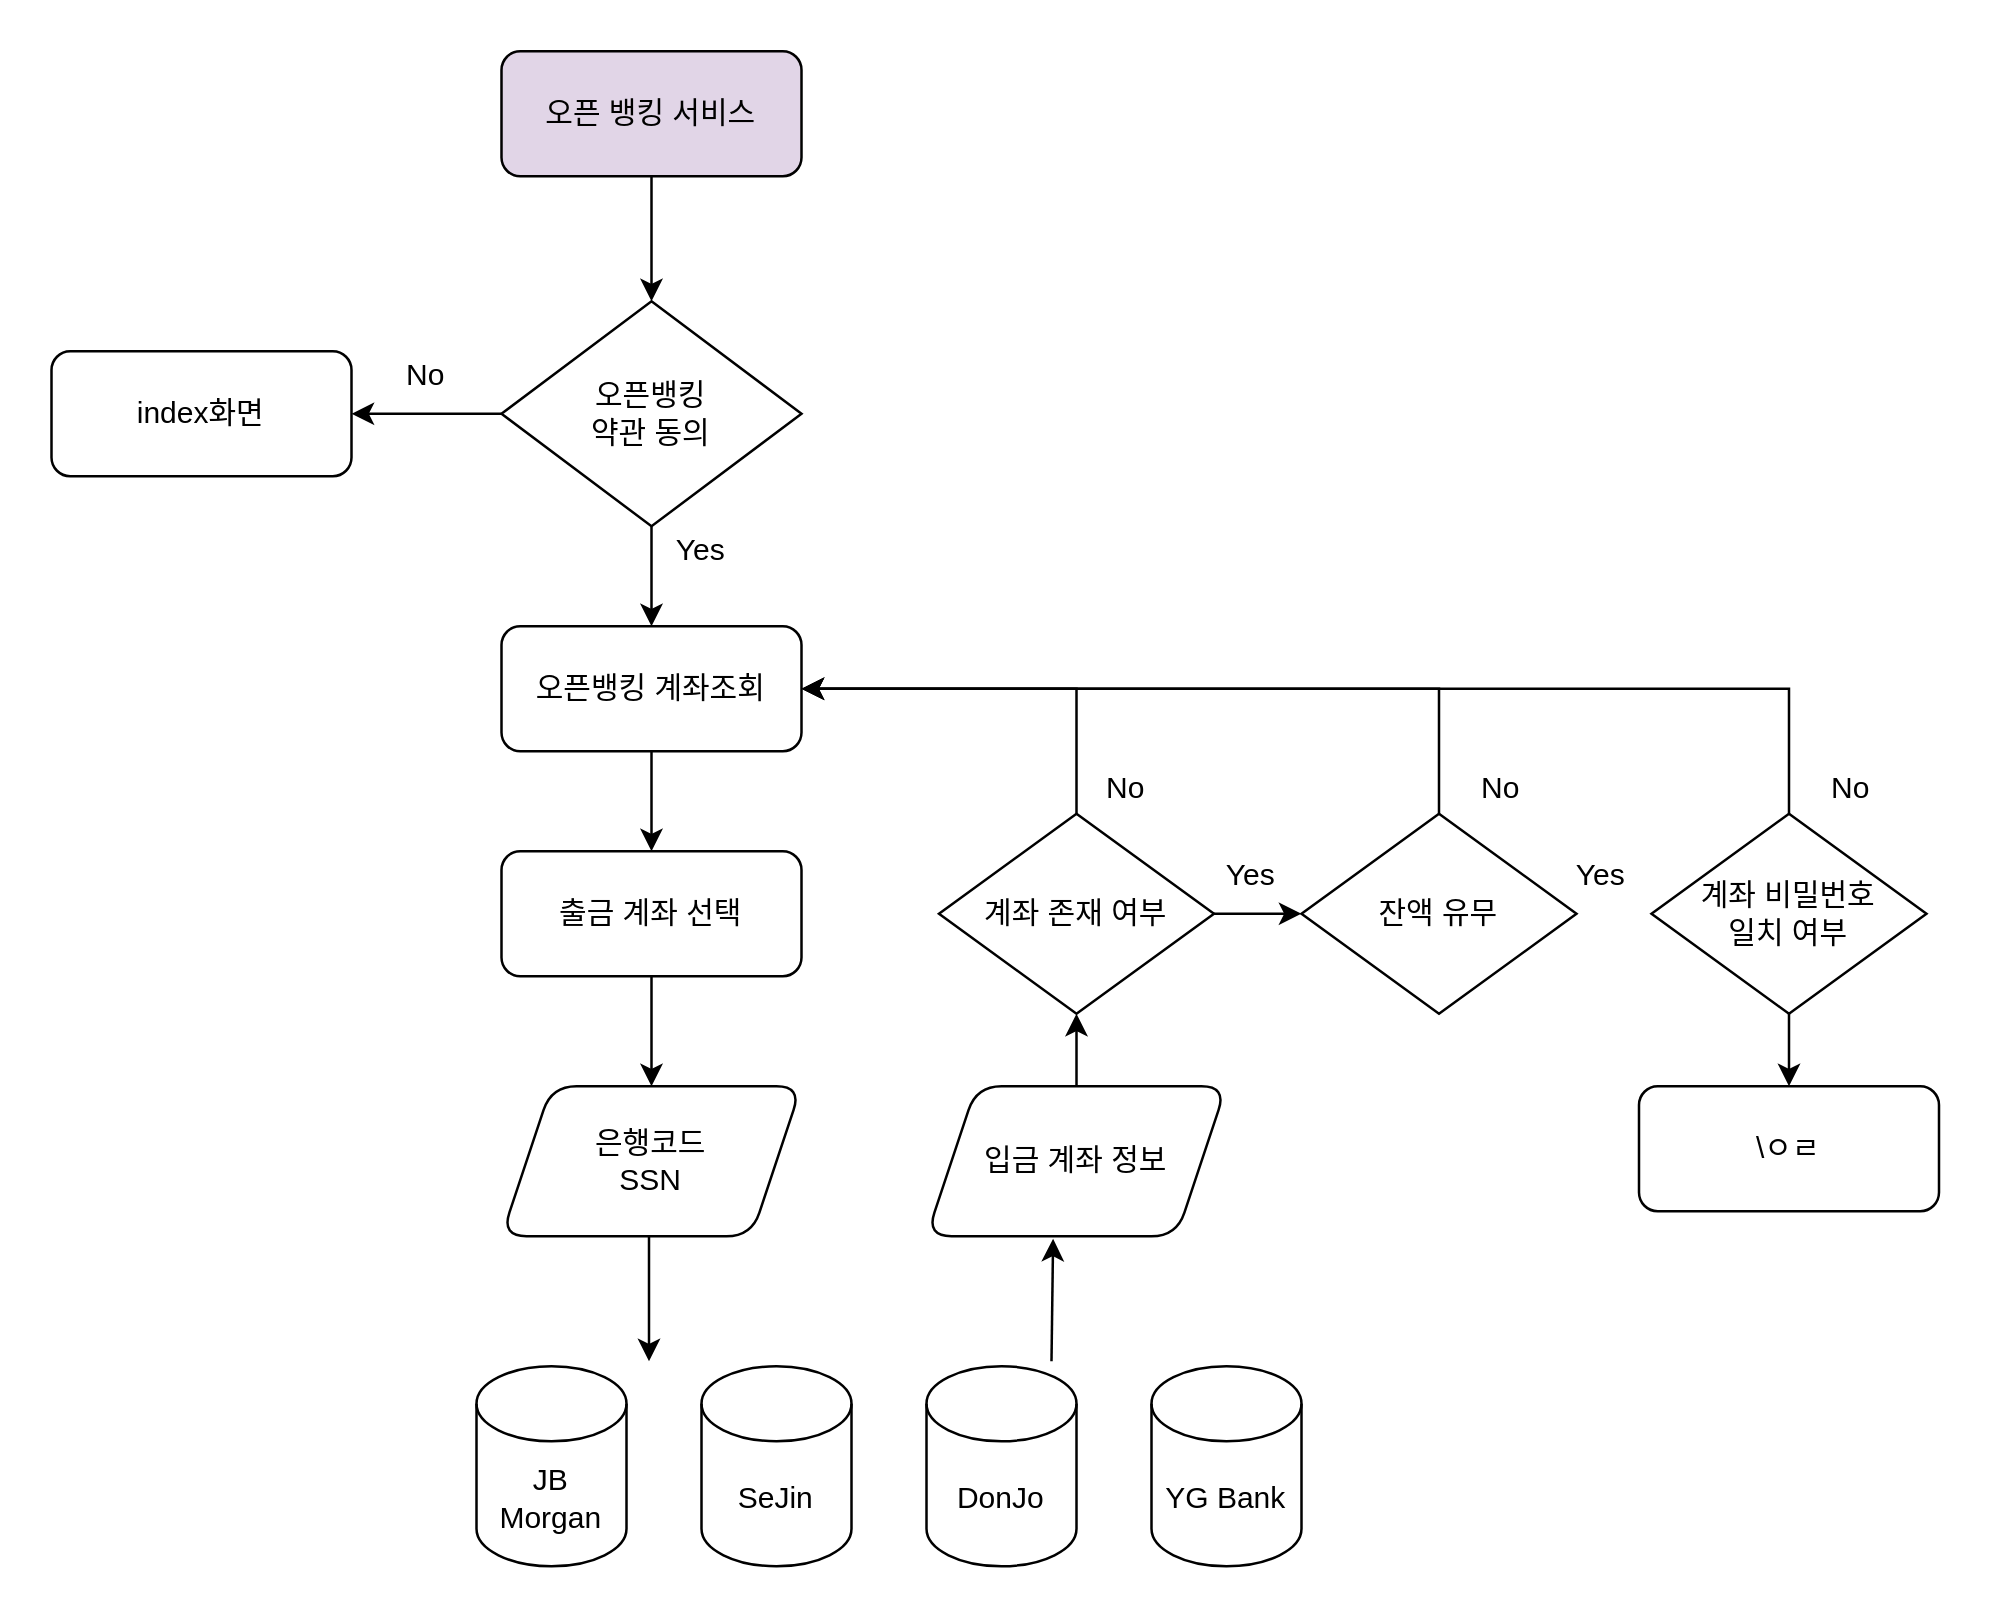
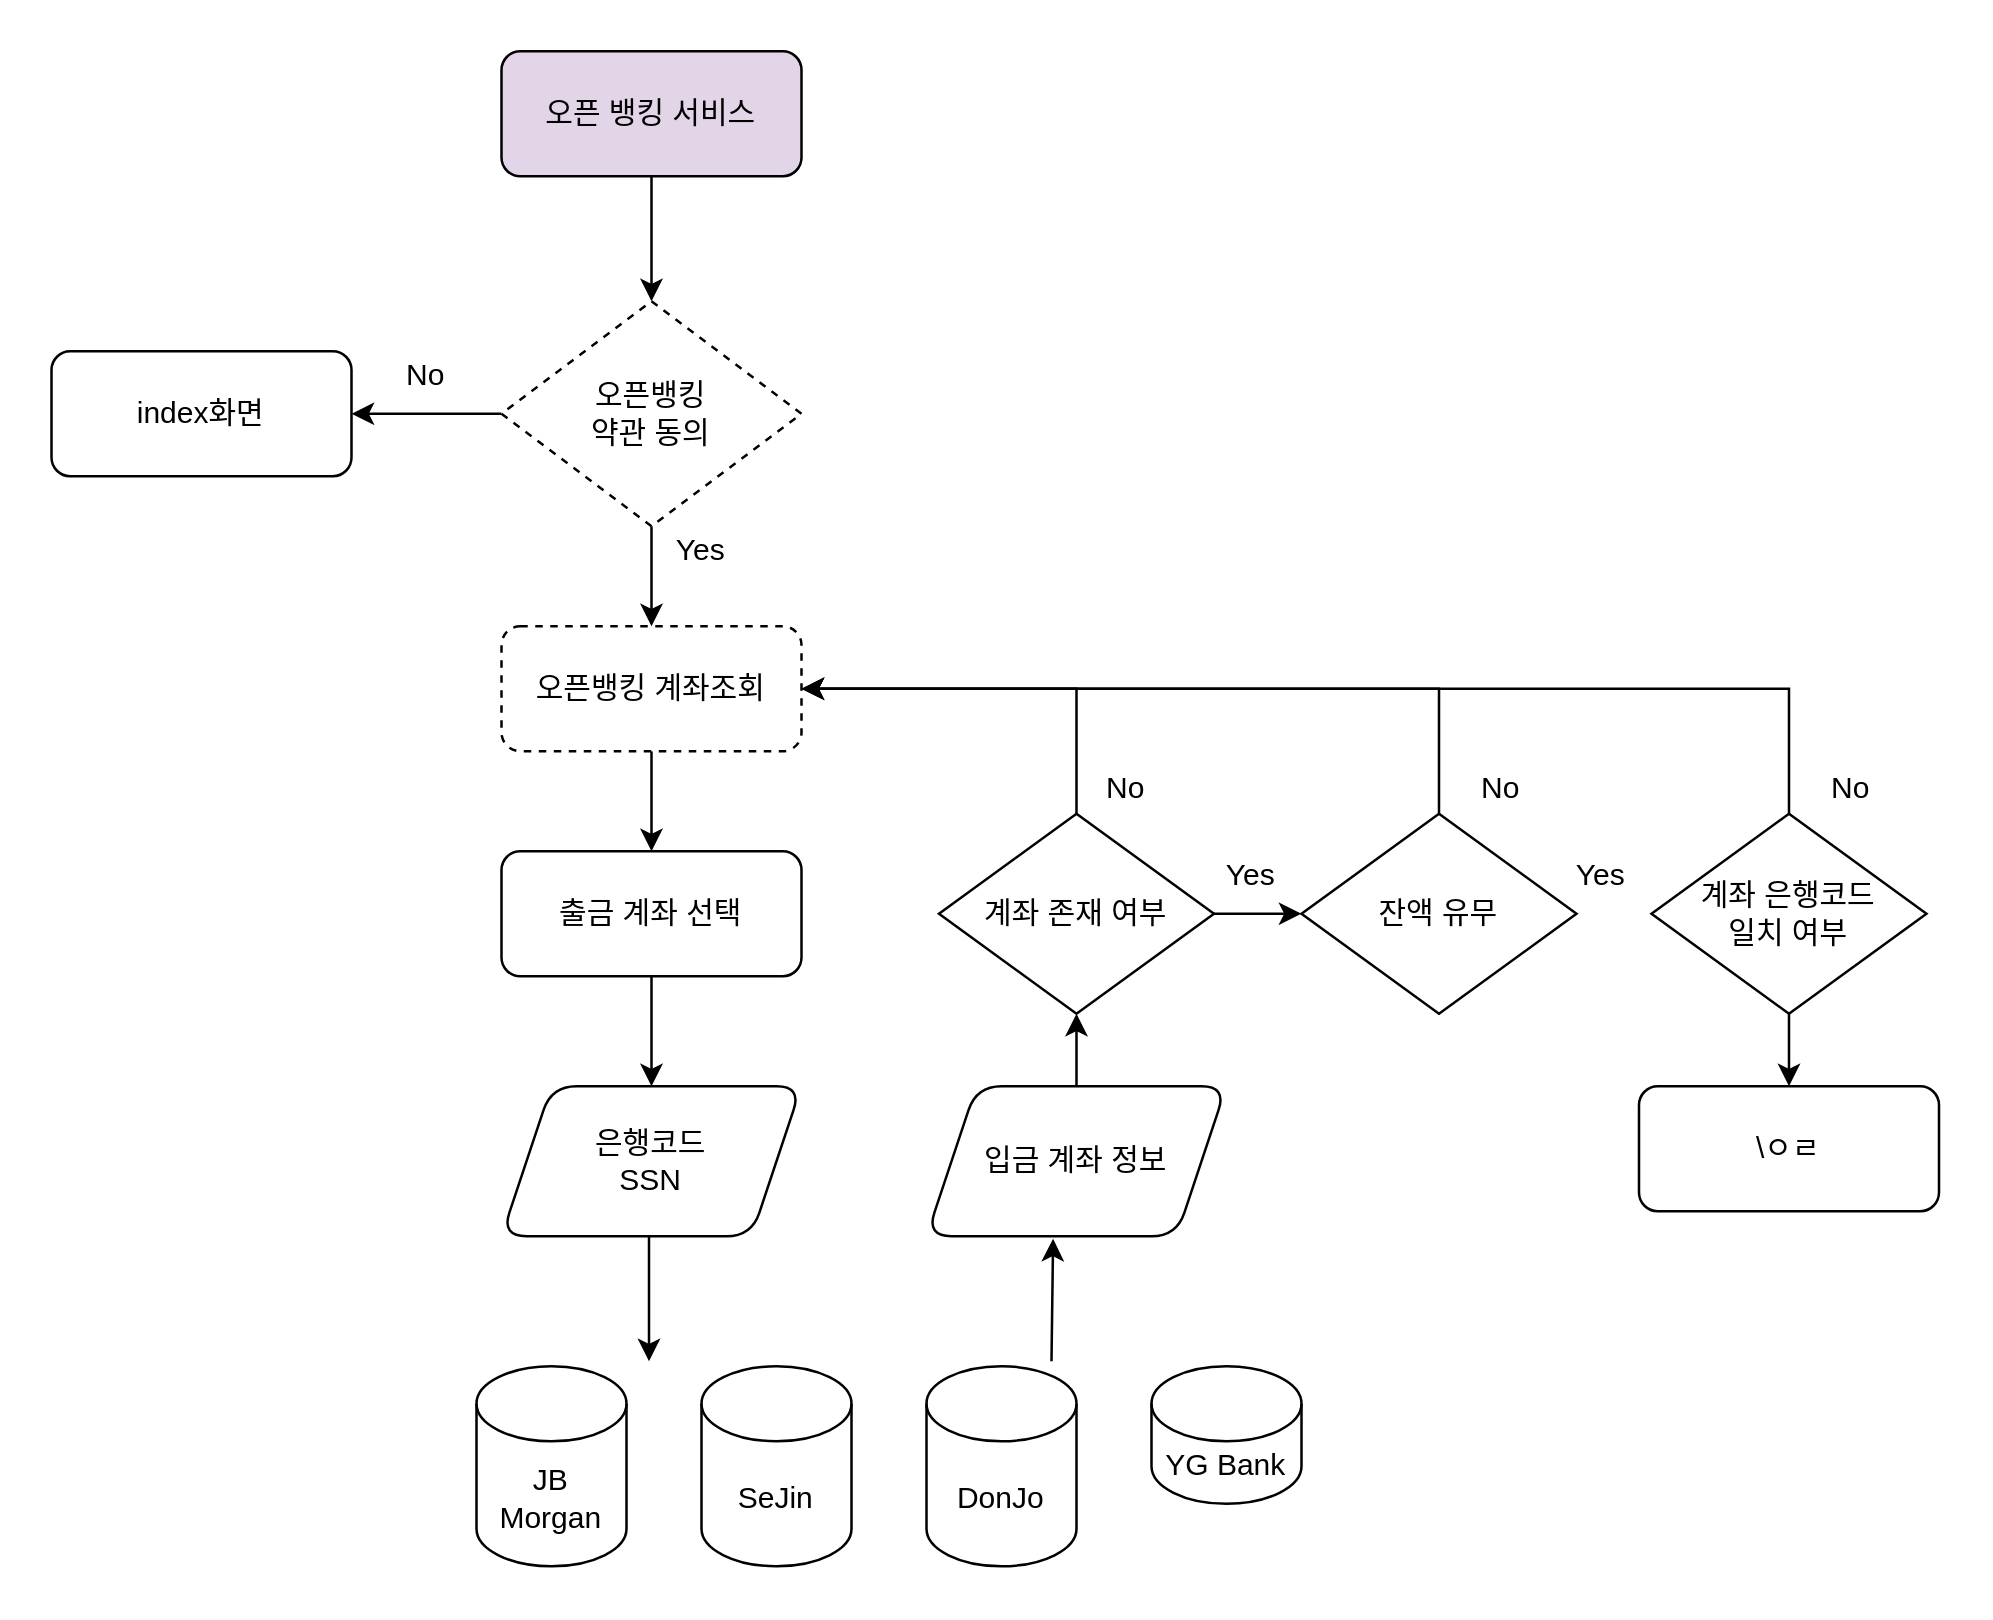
- <mxCell id="6" value="오픈뱅킹 &lt;br&gt;약관 동의" style="rhombus;whiteSpace=wrap;html=1;" vertex="1" parent="1"><mxGeometry x="200" y="120" width="120" height="90" as="geometry" /></mxCell>
+ <mxCell id="6" value="오픈뱅킹 &lt;br&gt;약관 동의" style="rhombus;whiteSpace=wrap;html=1;dashed=1;" vertex="1" parent="1"><mxGeometry x="200" y="120" width="120" height="90" as="geometry" /></mxCell>
- <mxCell id="8" value="오픈뱅킹 계좌조회" style="rounded=1;whiteSpace=wrap;html=1;" vertex="1" parent="1"><mxGeometry x="200" y="250" width="120" height="50" as="geometry" /></mxCell>
+ <mxCell id="8" value="오픈뱅킹 계좌조회" style="rounded=1;whiteSpace=wrap;html=1;dashed=1;" vertex="1" parent="1"><mxGeometry x="200" y="250" width="120" height="50" as="geometry" /></mxCell>
- <mxCell id="31" value="계좌 비밀번호&lt;br&gt;일치 여부" style="rhombus;whiteSpace=wrap;html=1;" vertex="1" parent="1"><mxGeometry x="660" y="325" width="110" height="80" as="geometry" /></mxCell>
+ <mxCell id="31" value="계좌 은행코드&lt;br&gt;일치 여부" style="rhombus;whiteSpace=wrap;html=1;" vertex="1" parent="1"><mxGeometry x="660" y="325" width="110" height="80" as="geometry" /></mxCell>
- <mxCell id="16" value="YG Bank" style="shape=cylinder3;whiteSpace=wrap;html=1;boundedLbl=1;backgroundOutline=1;size=15;" vertex="1" parent="1"><mxGeometry x="460" y="546" width="60" height="80" as="geometry" /></mxCell>
+ <mxCell id="16" value="YG Bank" style="shape=cylinder3;whiteSpace=wrap;html=1;boundedLbl=1;backgroundOutline=1;size=15;" vertex="1" parent="1"><mxGeometry x="460" y="546" width="60" height="55" as="geometry" /></mxCell>
